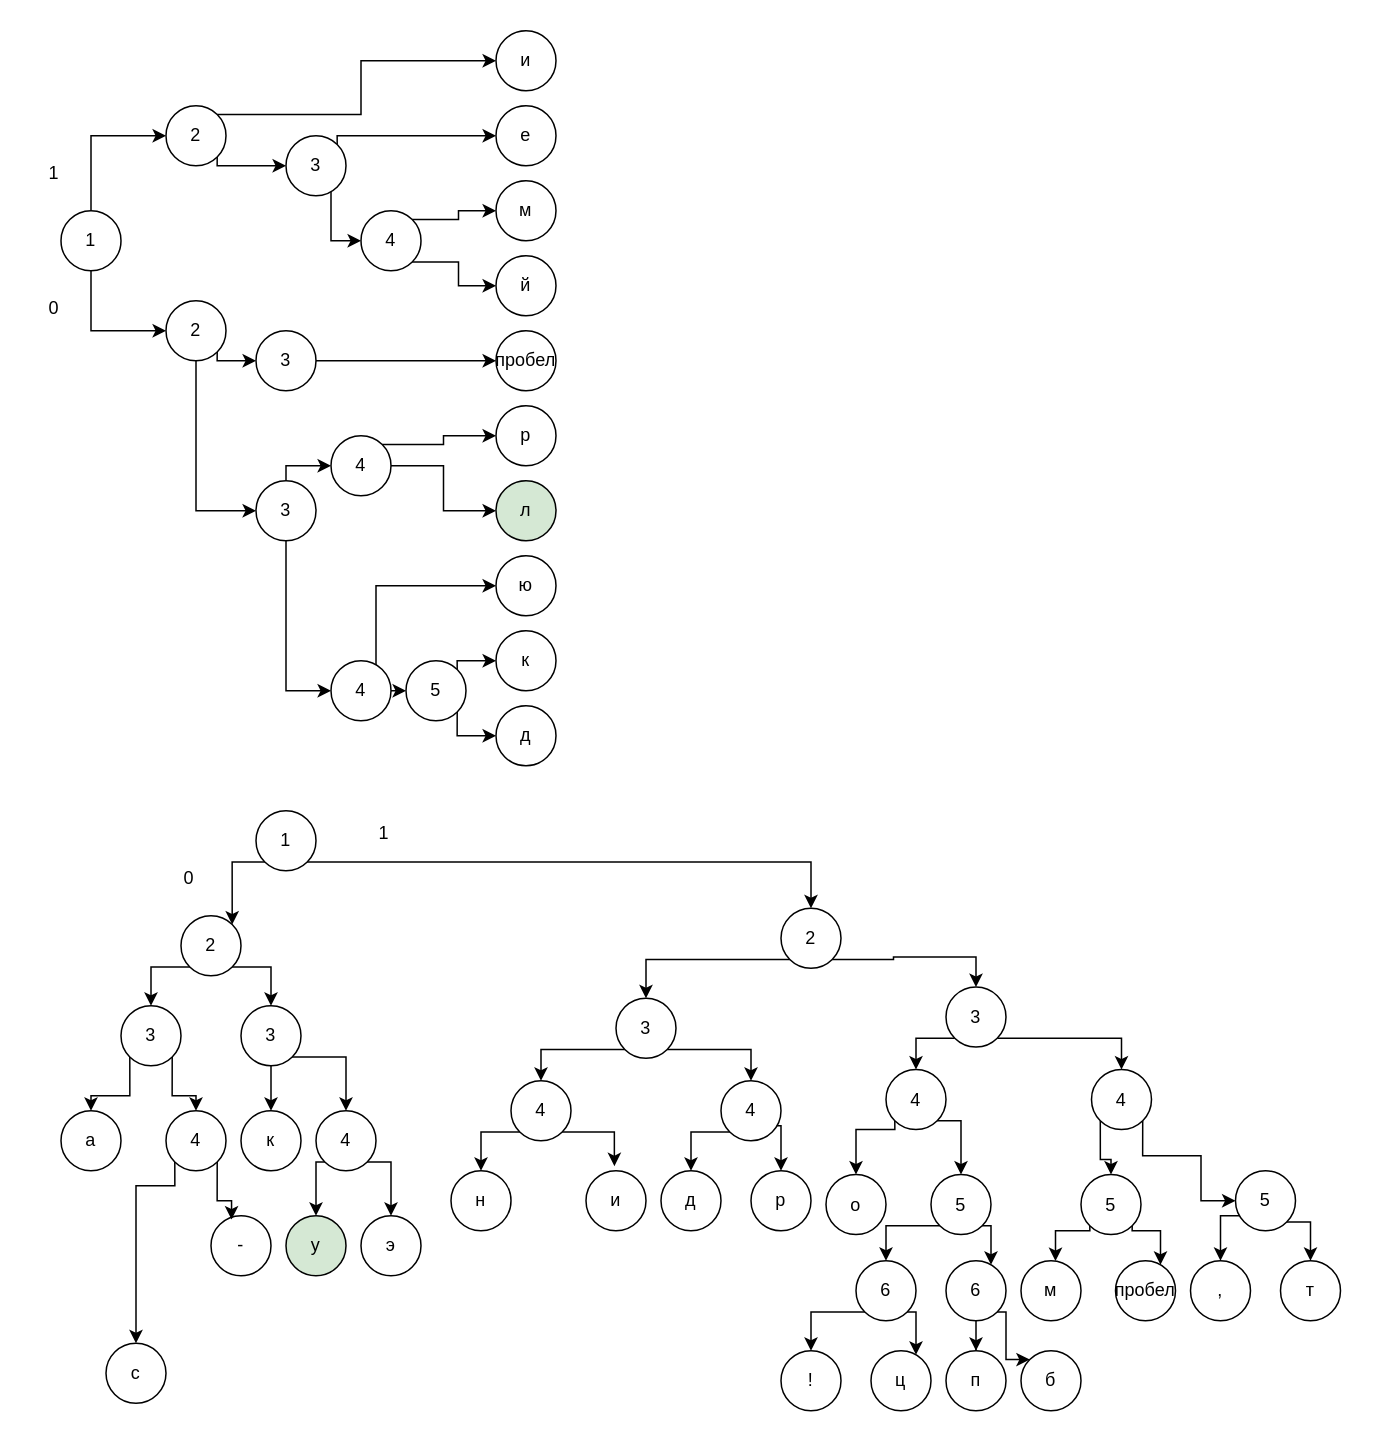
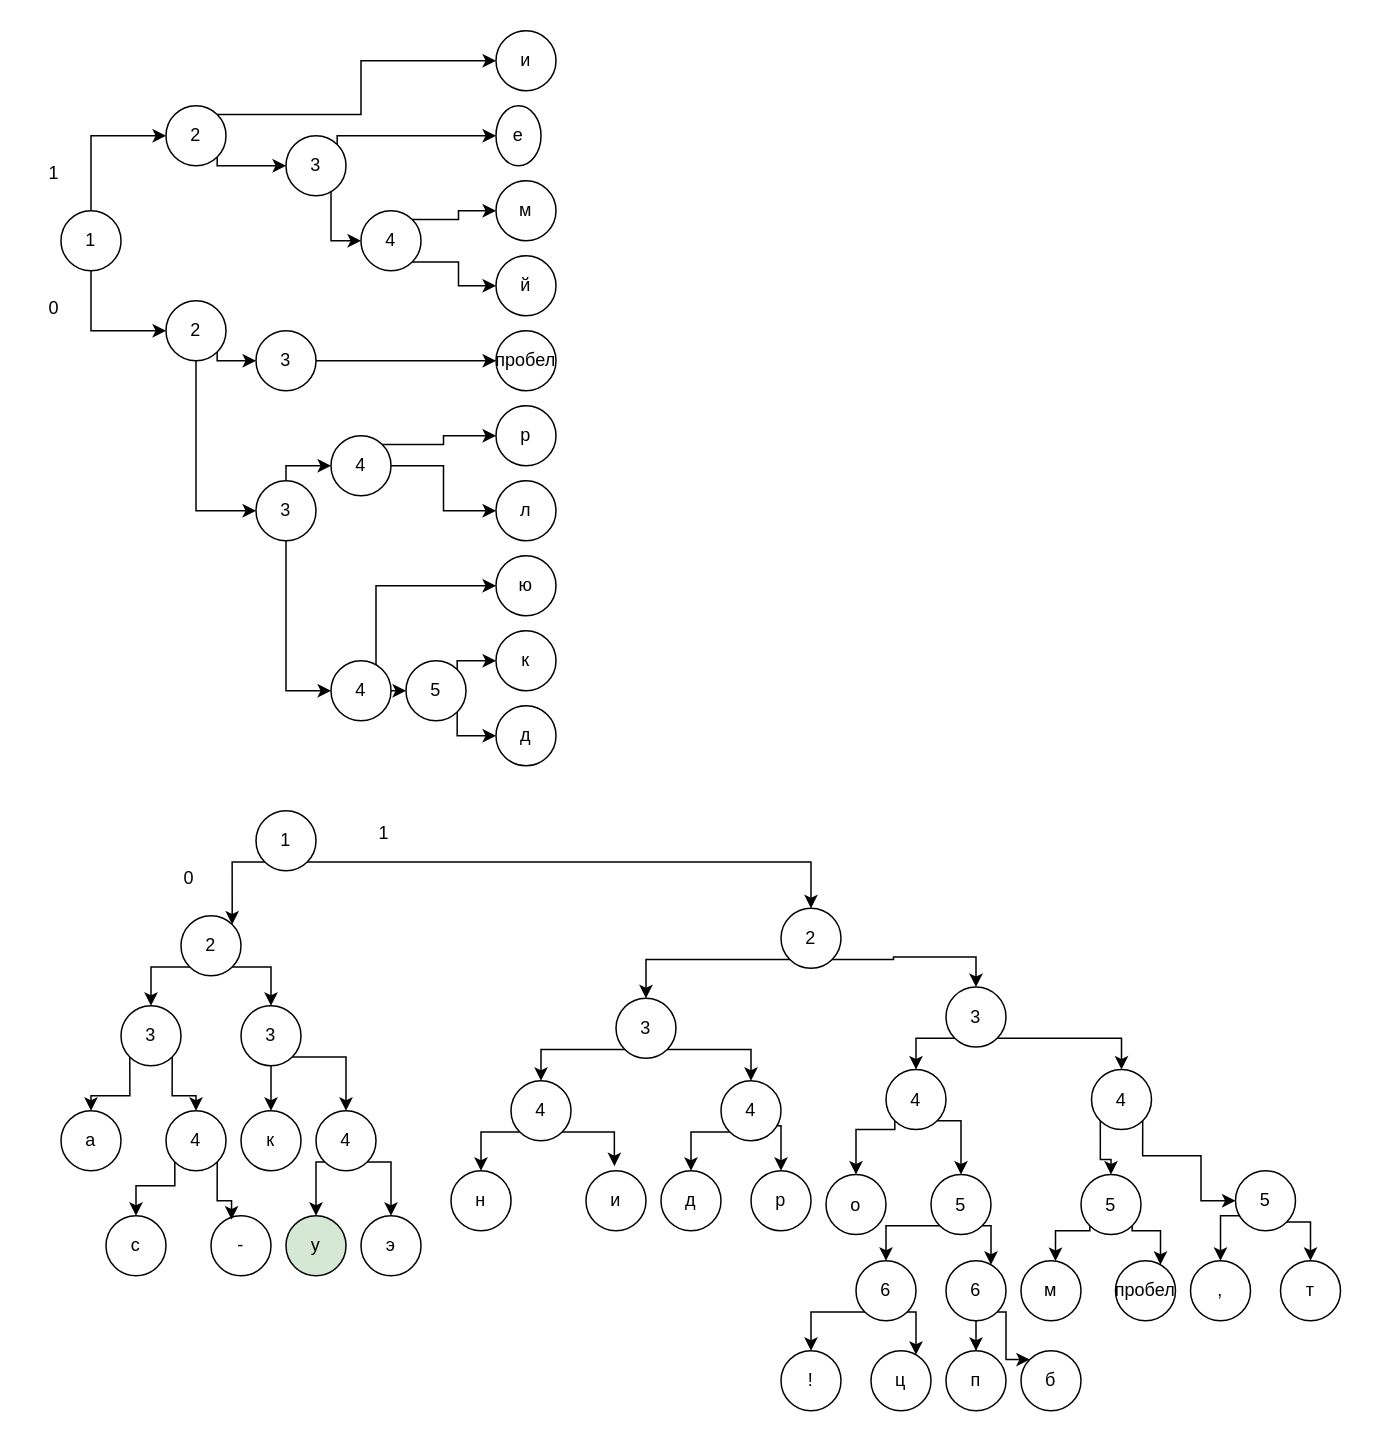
- <mxCell id="4" value="е" style="ellipse;whiteSpace=wrap;html=1;aspect=fixed;" vertex="1" parent="1"><mxGeometry x="330" y="70" width="40" height="40" as="geometry" /></mxCell>
+ <mxCell id="4" value="е" style="ellipse;whiteSpace=wrap;html=1;aspect=fixed;" vertex="1" parent="1"><mxGeometry x="330" y="70" width="30" height="40" as="geometry" /></mxCell>
- <mxCell id="80" value="л" style="ellipse;whiteSpace=wrap;html=1;aspect=fixed;fillColor=#d5e8d4;" vertex="1" parent="1"><mxGeometry x="330" y="320" width="40" height="40" as="geometry" /></mxCell>
+ <mxCell id="80" value="л" style="ellipse;whiteSpace=wrap;html=1;aspect=fixed;" vertex="1" parent="1"><mxGeometry x="330" y="320" width="40" height="40" as="geometry" /></mxCell>
- <mxCell id="38" value="с" style="ellipse;whiteSpace=wrap;html=1;aspect=fixed;" vertex="1" parent="1"><mxGeometry x="70" y="895" width="40" height="40" as="geometry" /></mxCell>
+ <mxCell id="38" value="с" style="ellipse;whiteSpace=wrap;html=1;aspect=fixed;" vertex="1" parent="1"><mxGeometry x="70" y="810" width="40" height="40" as="geometry" /></mxCell>
